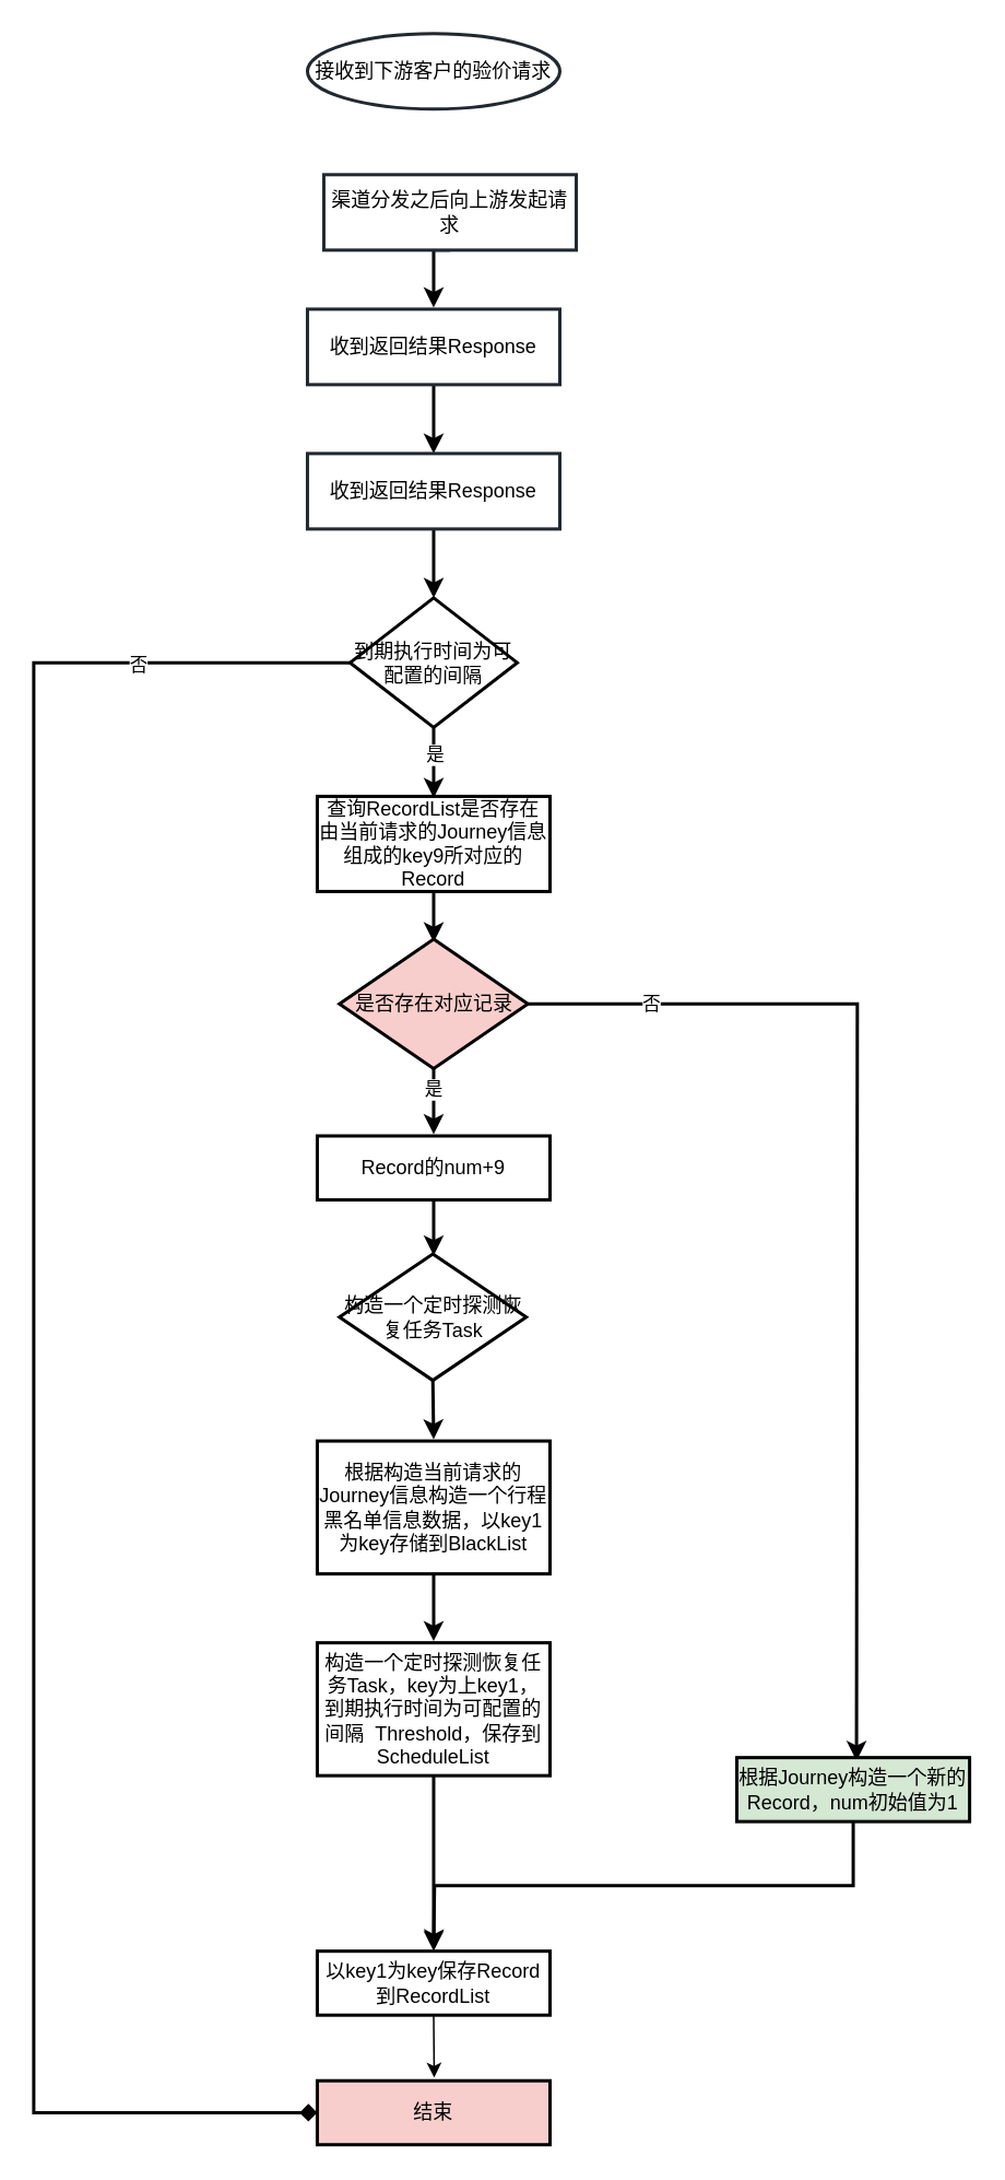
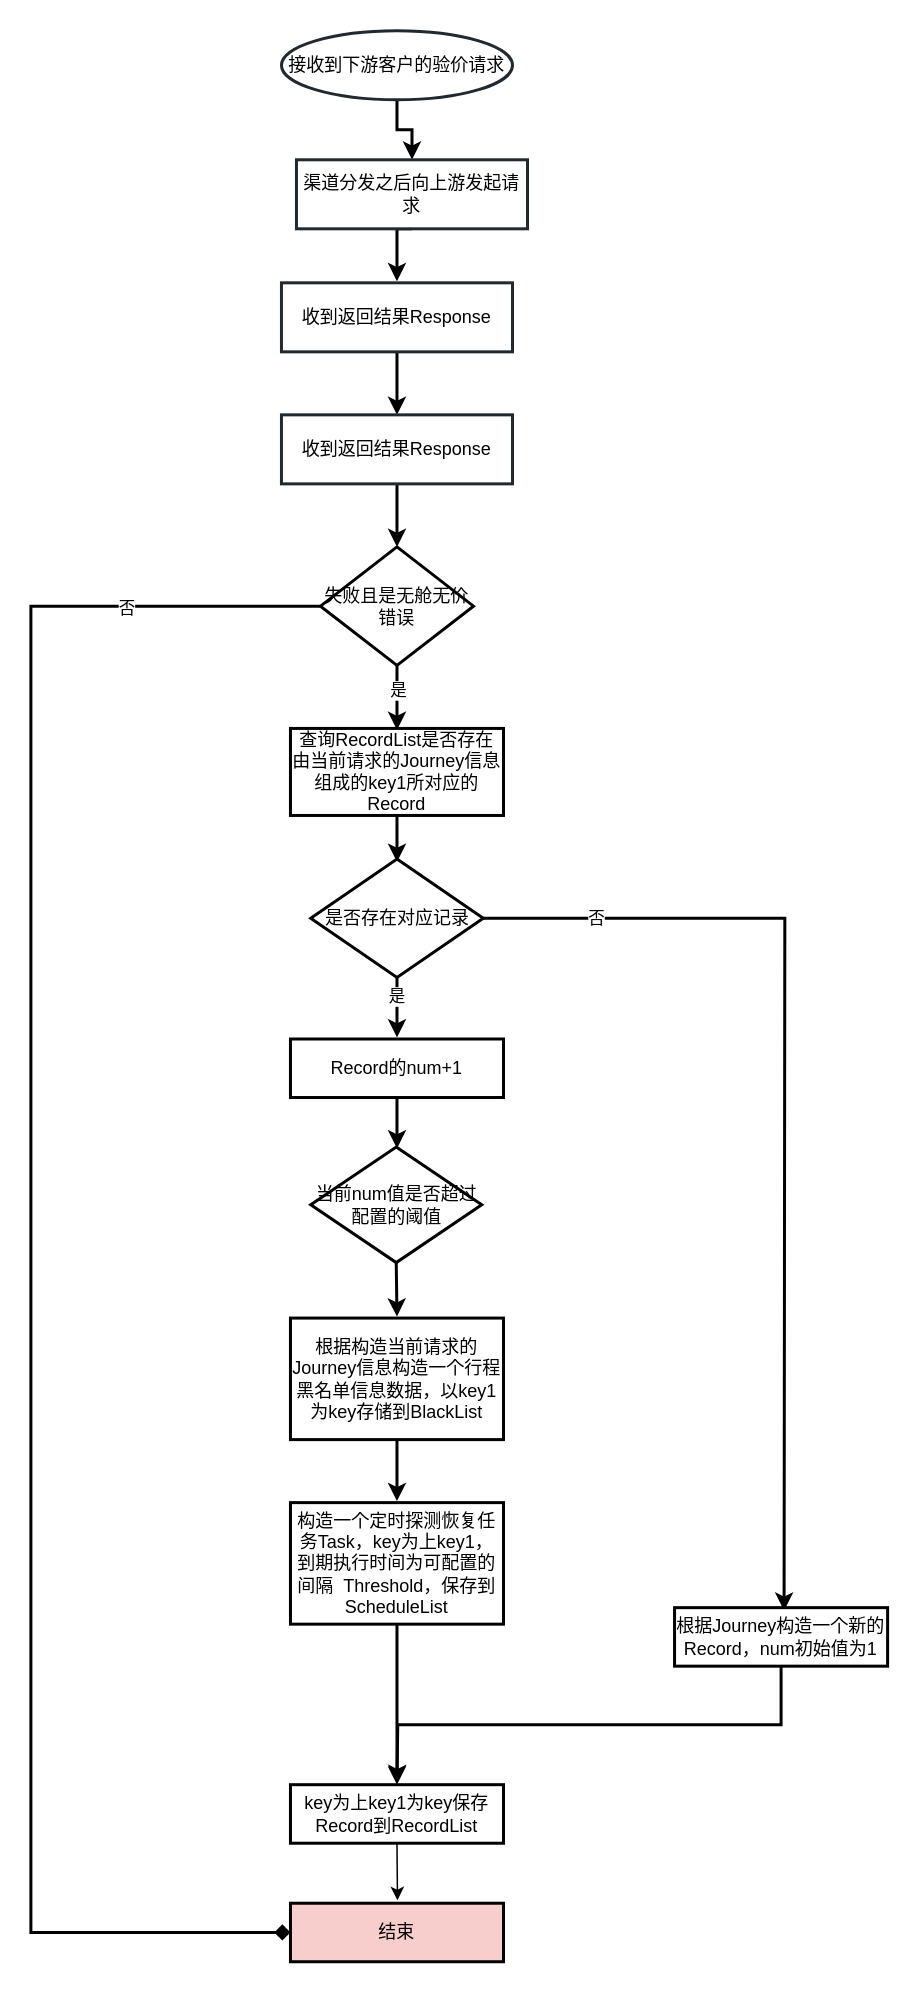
+ <mxCell id="2" style="edgeStyle=orthogonalEdgeStyle;rounded=0;orthogonalLoop=1;jettySize=auto;html=1;exitX=0.5;exitY=1;exitDx=0;exitDy=0;entryX=0.5;entryY=0;entryDx=0;entryDy=0;strokeWidth=2;" edge="1" parent="1" source="3" target="5"><mxGeometry relative="1" as="geometry" /></mxCell>
- <mxCell id="14" value="到期执行时间为可配置的间隔" style="rhombus;whiteSpace=wrap;html=1;strokeWidth=2;" vertex="1" parent="1"><mxGeometry x="213" y="364" width="102" height="79" as="geometry" /></mxCell>
+ <mxCell id="14" value="失败且是无舱无价错误" style="rhombus;whiteSpace=wrap;html=1;strokeWidth=2;" vertex="1" parent="1"><mxGeometry x="213" y="364" width="102" height="79" as="geometry" /></mxCell>
- <mxCell id="16" value="查询RecordList是否存在由当前请求的Journey信息组成的key9所对应的Record" style="rounded=0;whiteSpace=wrap;html=1;strokeWidth=2;" vertex="1" parent="1"><mxGeometry x="193" y="485" width="142" height="58" as="geometry" /></mxCell>
+ <mxCell id="16" value="查询RecordList是否存在由当前请求的Journey信息组成的key1所对应的Record" style="rounded=0;whiteSpace=wrap;html=1;strokeWidth=2;" vertex="1" parent="1"><mxGeometry x="193" y="485" width="142" height="58" as="geometry" /></mxCell>
- <mxCell id="21" value="是否存在对应记录" style="rhombus;whiteSpace=wrap;html=1;strokeWidth=2;fillColor=#f8cecc;" vertex="1" parent="1"><mxGeometry x="206.5" y="572" width="115" height="79" as="geometry" /></mxCell>
+ <mxCell id="21" value="是否存在对应记录" style="rhombus;whiteSpace=wrap;html=1;strokeWidth=2;" vertex="1" parent="1"><mxGeometry x="206.5" y="572" width="115" height="79" as="geometry" /></mxCell>
- <mxCell id="23" value="Record的num+9" style="rounded=0;whiteSpace=wrap;html=1;strokeWidth=2;" vertex="1" parent="1"><mxGeometry x="193" y="692" width="142" height="39" as="geometry" /></mxCell>
+ <mxCell id="23" value="Record的num+1" style="rounded=0;whiteSpace=wrap;html=1;strokeWidth=2;" vertex="1" parent="1"><mxGeometry x="193" y="692" width="142" height="39" as="geometry" /></mxCell>
- <mxCell id="25" value="构造一个定时探测恢复任务Task" style="rhombus;whiteSpace=wrap;html=1;strokeWidth=2;" vertex="1" parent="1"><mxGeometry x="206.5" y="764" width="114" height="77" as="geometry" /></mxCell>
+ <mxCell id="25" value="当前num值是否超过配置的阈值" style="rhombus;whiteSpace=wrap;html=1;strokeWidth=2;" vertex="1" parent="1"><mxGeometry x="206.5" y="764" width="114" height="77" as="geometry" /></mxCell>
- <mxCell id="31" value="根据Journey构造一个新的Record，num初始值为1" style="rounded=0;whiteSpace=wrap;html=1;strokeWidth=2;fillColor=#d5e8d4;" vertex="1" parent="1"><mxGeometry x="449" y="1071" width="142" height="39" as="geometry" /></mxCell>
+ <mxCell id="31" value="根据Journey构造一个新的Record，num初始值为1" style="rounded=0;whiteSpace=wrap;html=1;strokeWidth=2;" vertex="1" parent="1"><mxGeometry x="449" y="1071" width="142" height="39" as="geometry" /></mxCell>
- <mxCell id="33" value="以key1为key保存Record到RecordList" style="rounded=0;whiteSpace=wrap;html=1;strokeWidth=2;" vertex="1" parent="1"><mxGeometry x="193" y="1189" width="142" height="39" as="geometry" /></mxCell>
+ <mxCell id="33" value="key为上key1为key保存Record到RecordList" style="rounded=0;whiteSpace=wrap;html=1;strokeWidth=2;" vertex="1" parent="1"><mxGeometry x="193" y="1189" width="142" height="39" as="geometry" /></mxCell>
